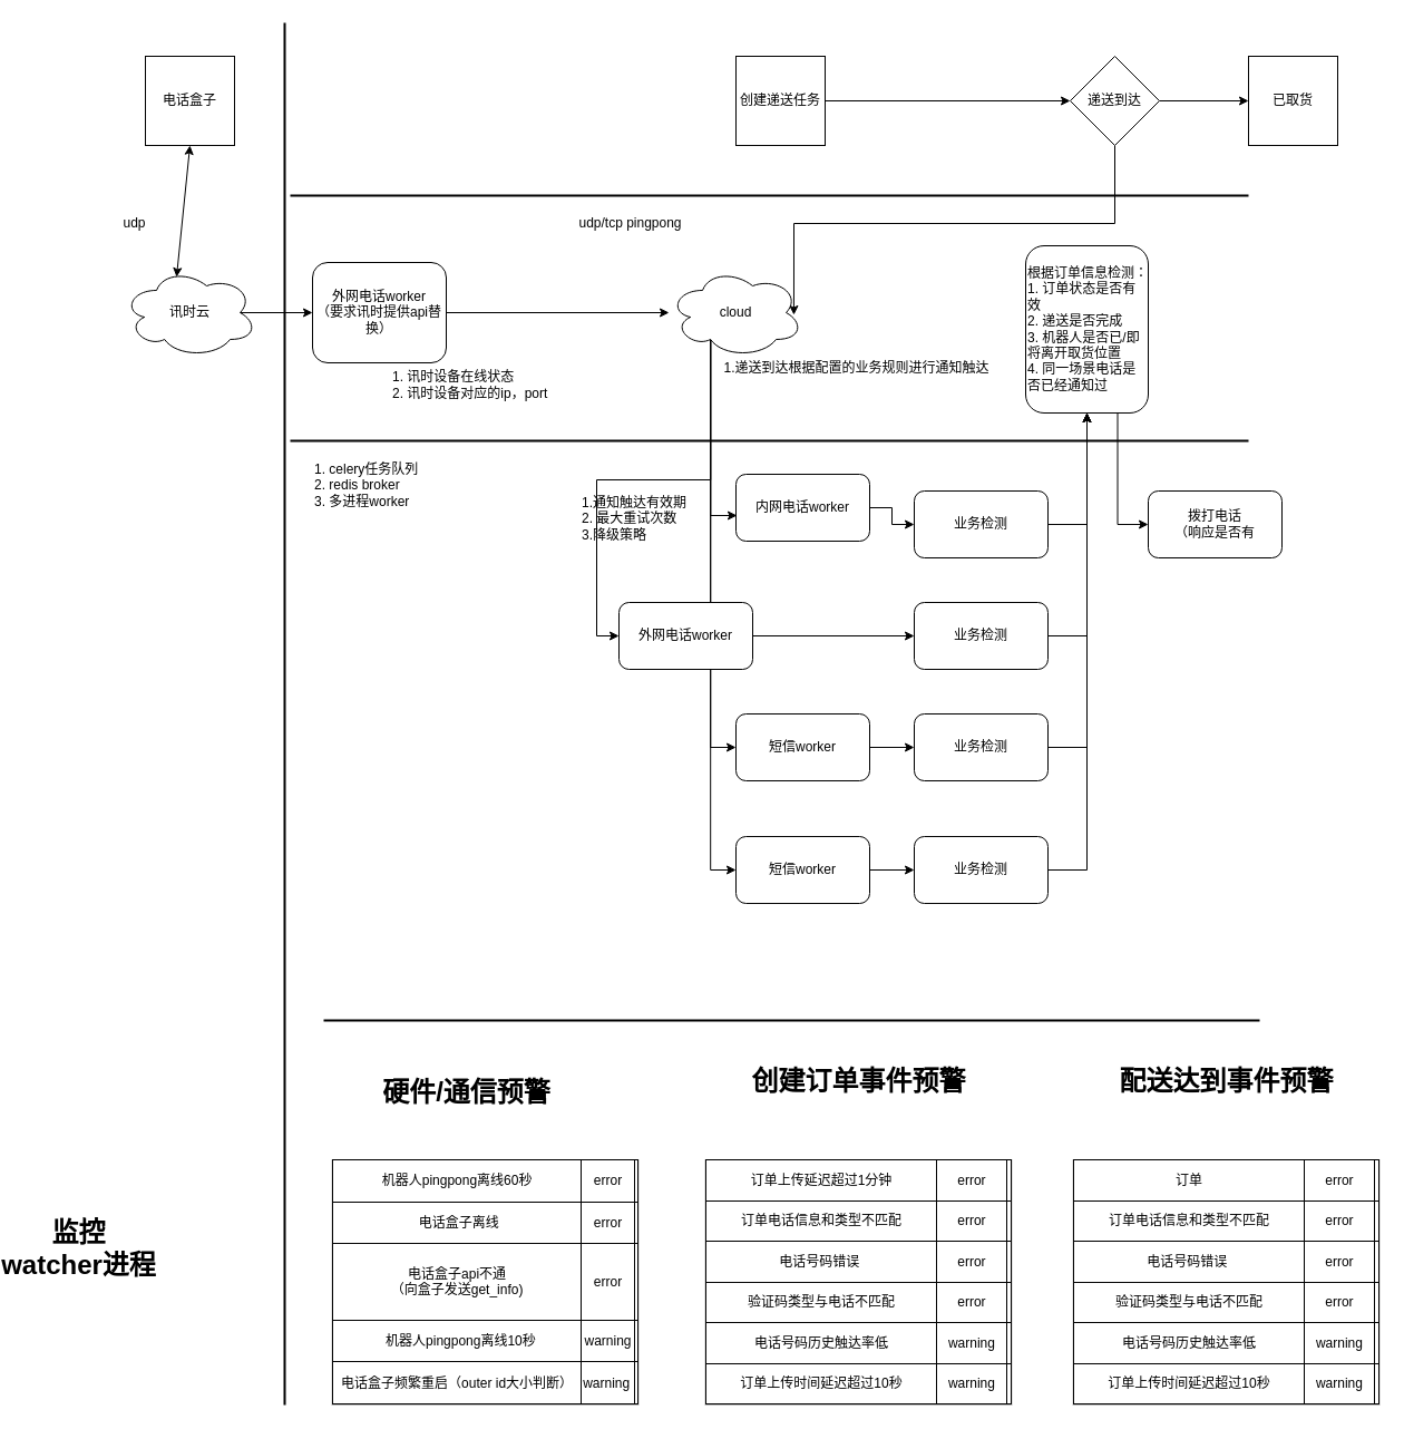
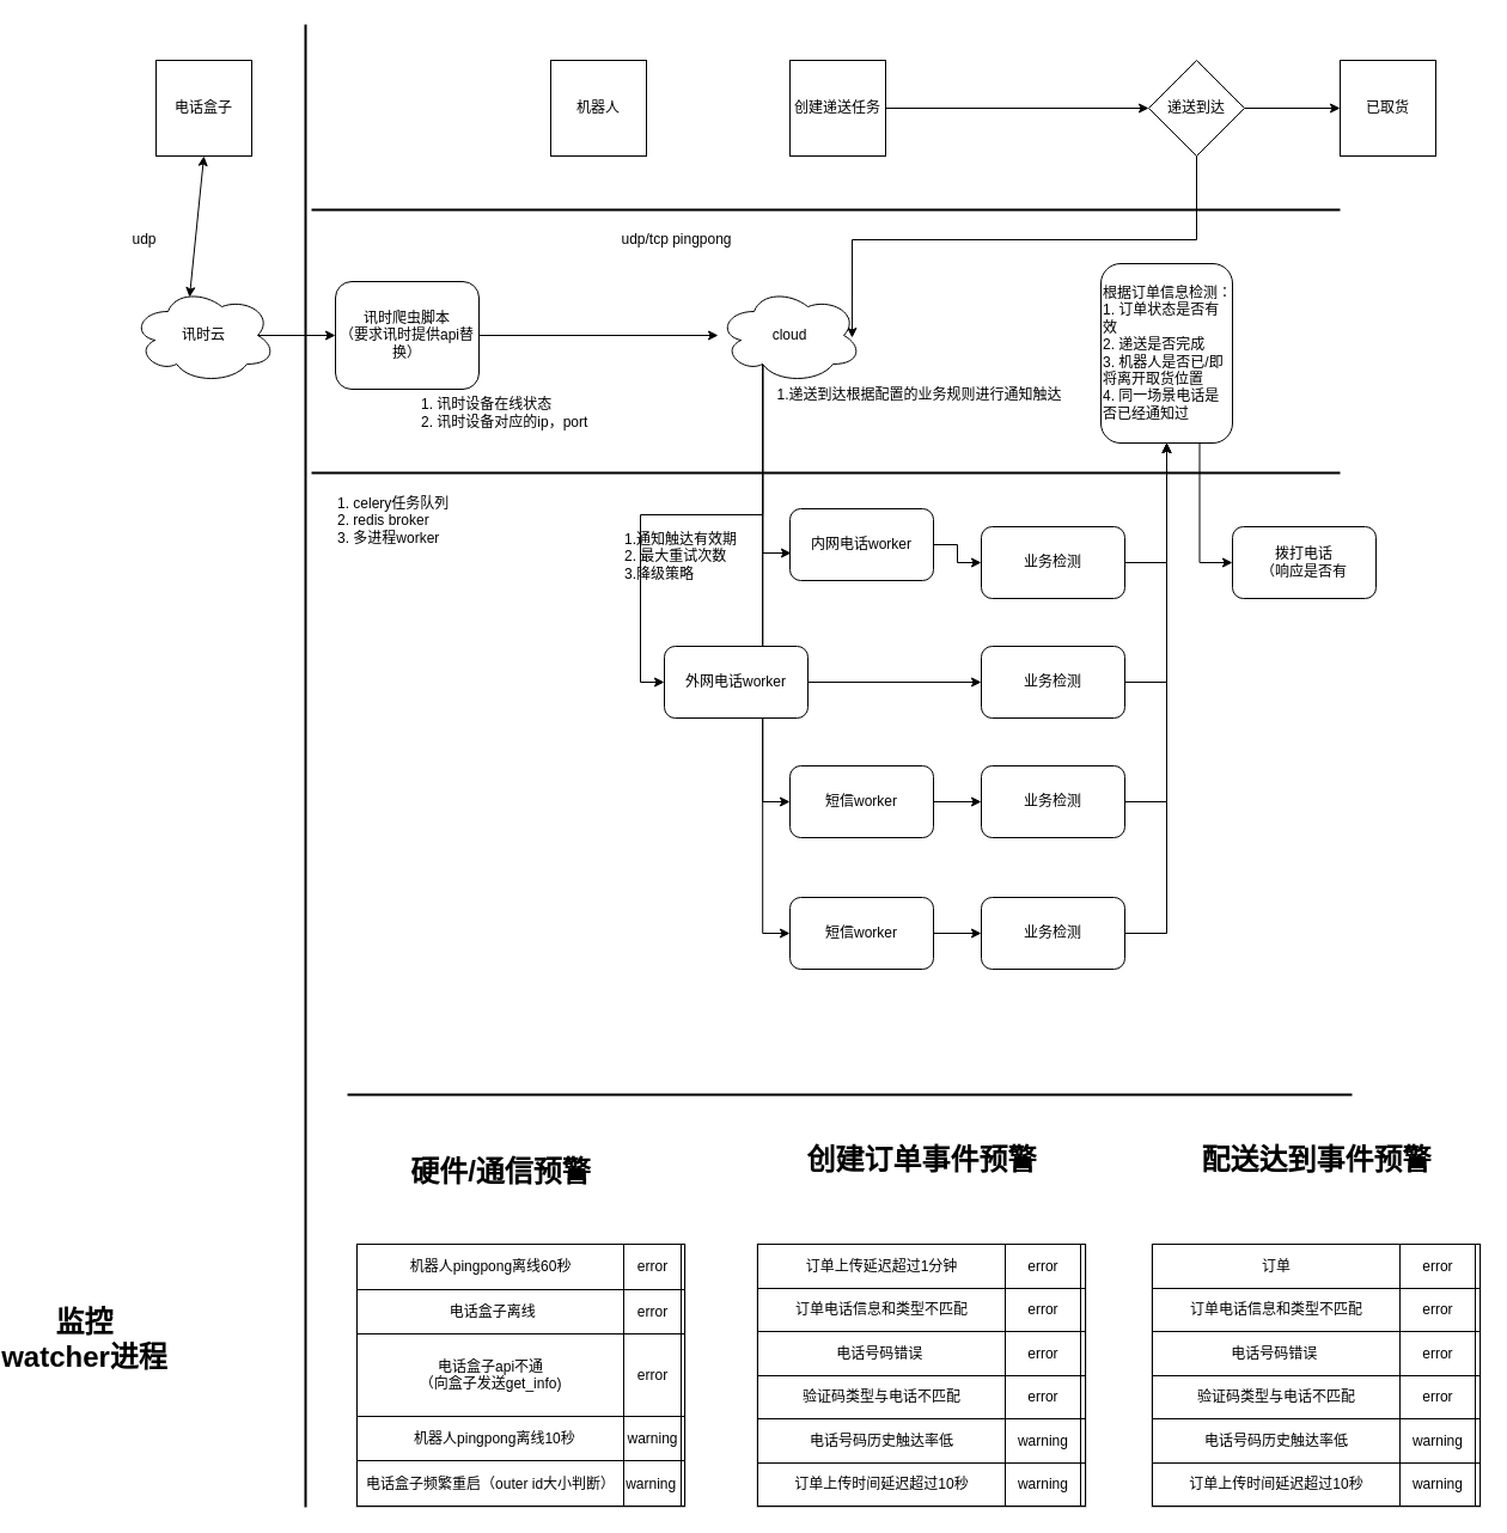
+ <mxCell id="3" value="机器人" style="whiteSpace=wrap;html=1;aspect=fixed;" vertex="1" parent="1"><mxGeometry x="460" y="50" width="80" height="80" as="geometry" /></mxCell>
- <mxCell id="26" value="外网电话worker&lt;br&gt;（要求讯时提供api替换）" style="rounded=1;whiteSpace=wrap;html=1;shadow=0;glass=0;comic=0;" vertex="1" parent="1"><mxGeometry x="280" y="235" width="120" height="90" as="geometry" /></mxCell>
+ <mxCell id="26" value="讯时爬虫脚本&lt;br&gt;（要求讯时提供api替换）" style="rounded=1;whiteSpace=wrap;html=1;shadow=0;glass=0;comic=0;" vertex="1" parent="1"><mxGeometry x="280" y="235" width="120" height="90" as="geometry" /></mxCell>
